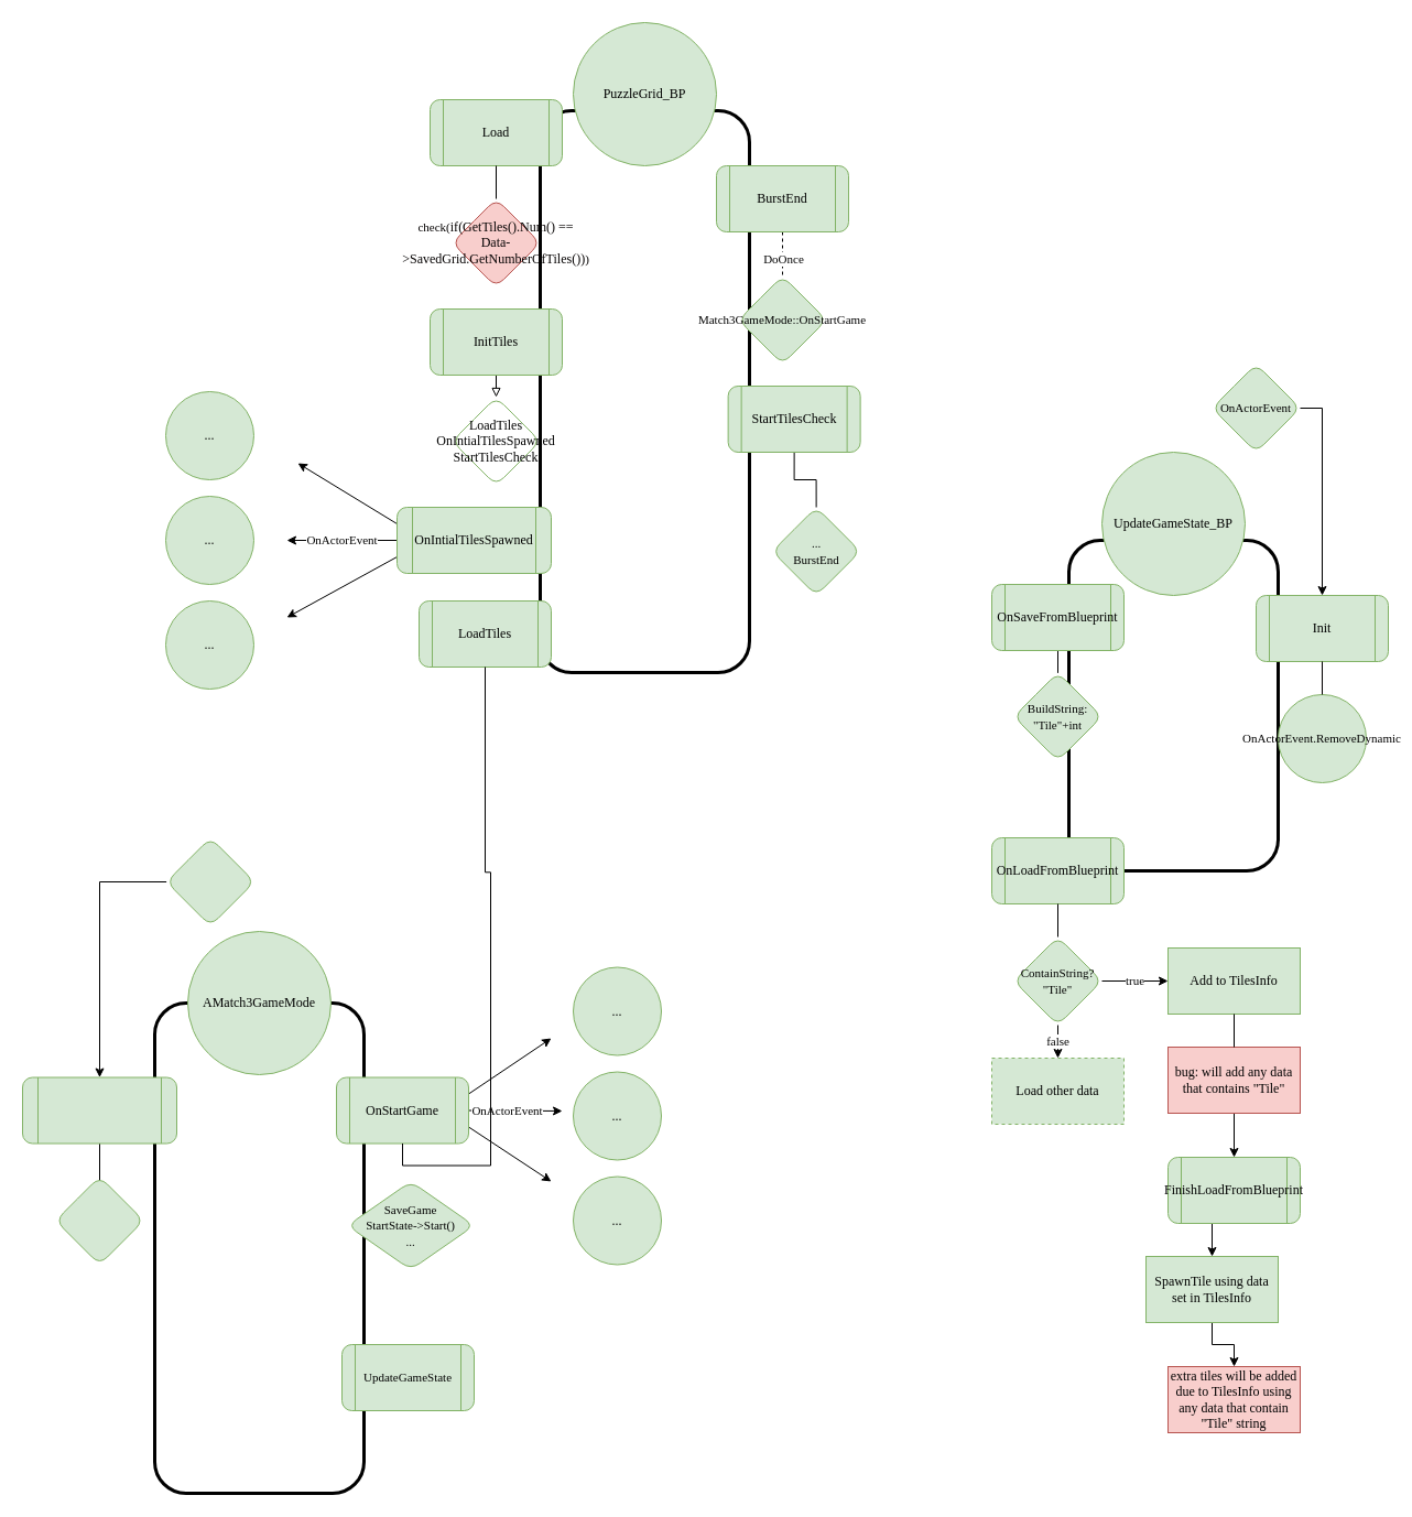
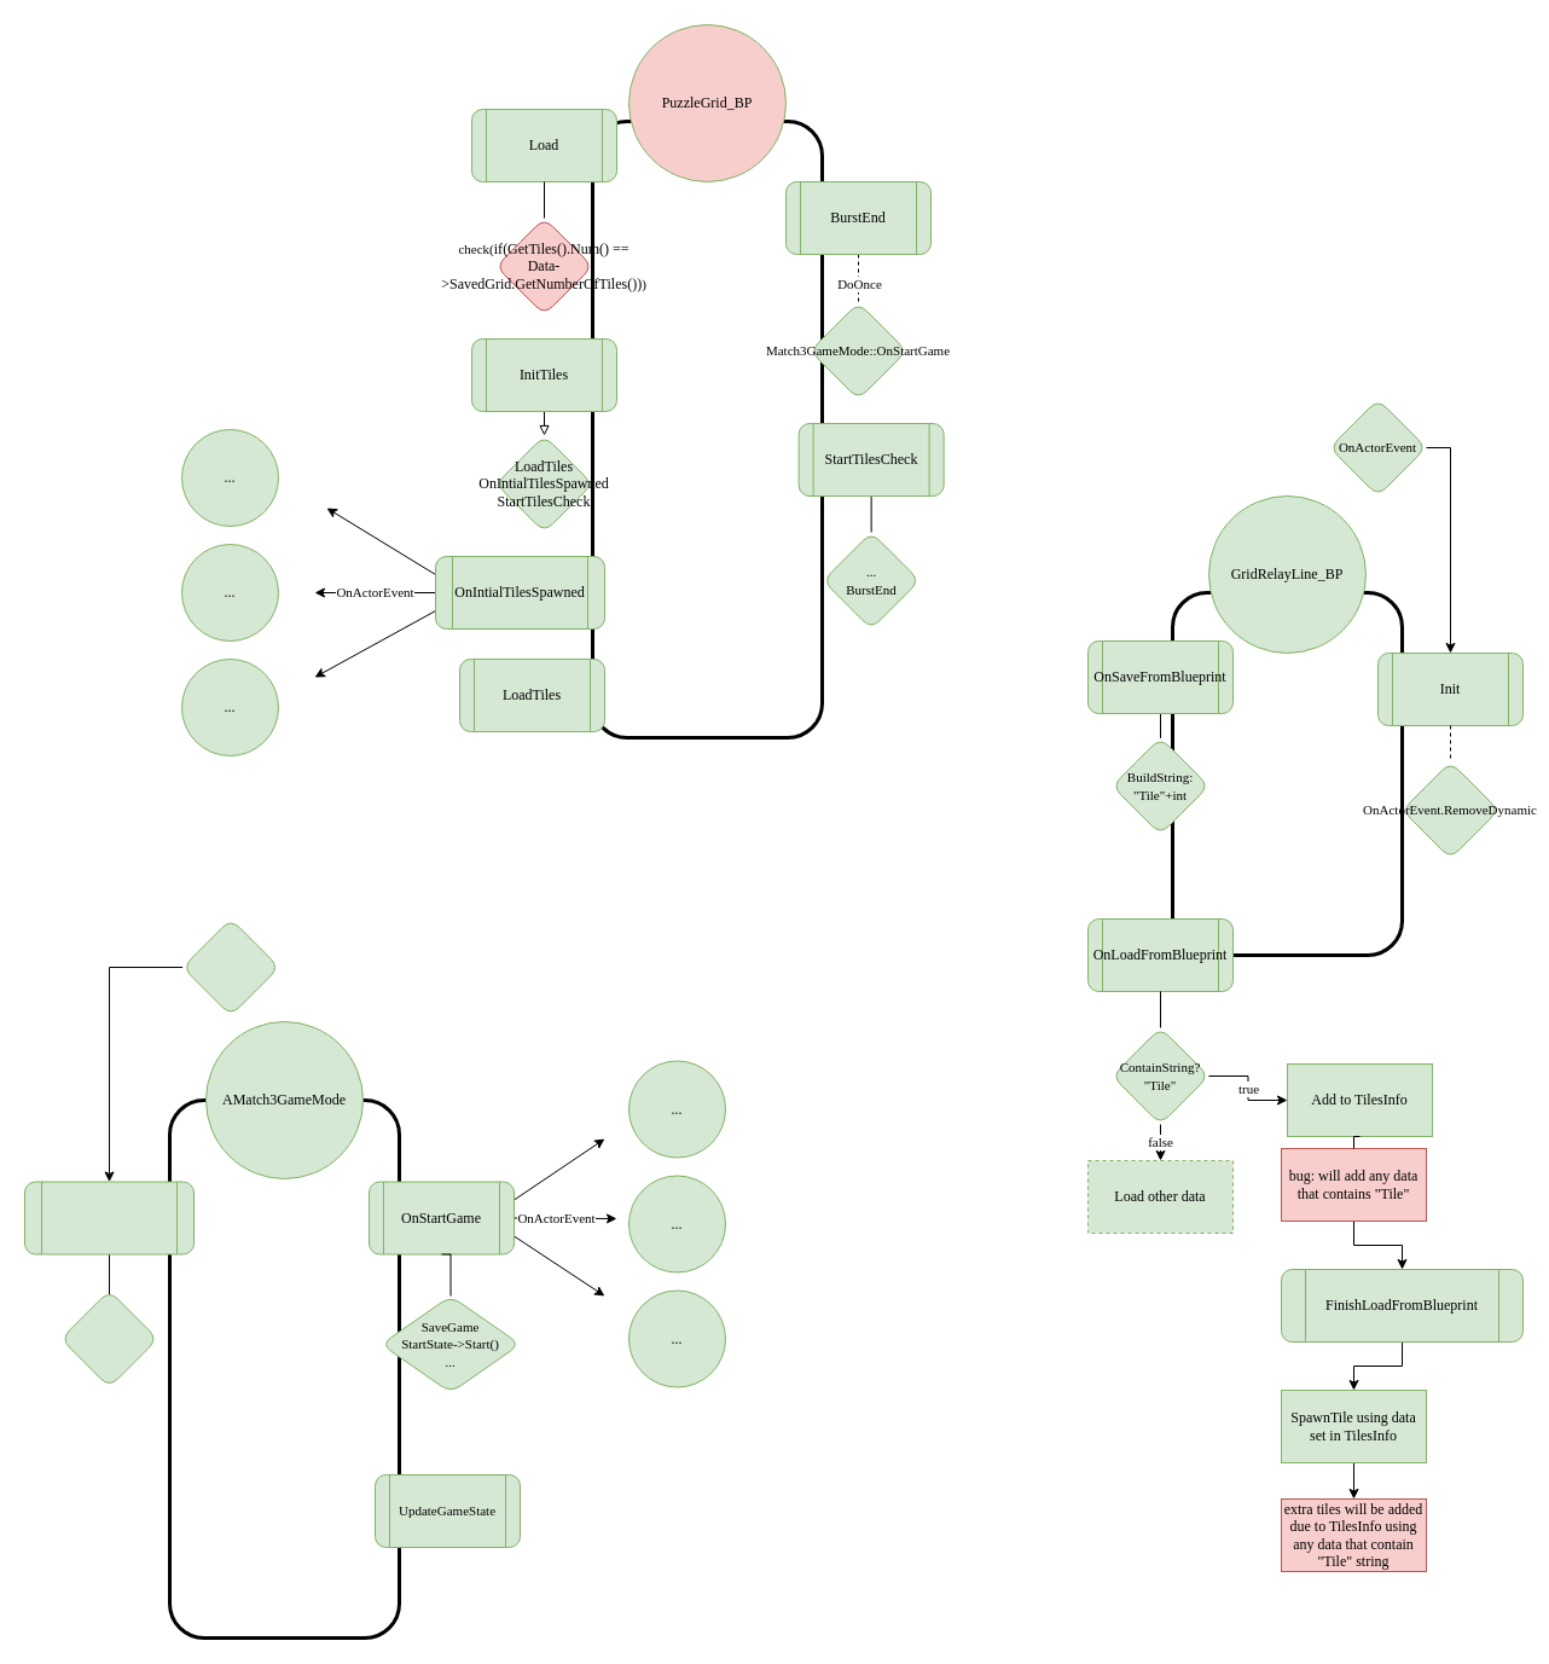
- <mxCell id="6" value="PuzzleGrid_BP" style="ellipse;whiteSpace=wrap;html=1;aspect=fixed;fillColor=#d5e8d4;strokeColor=#82b366;rounded=1;fontFamily=SF Mono;" parent="1" vertex="1"><mxGeometry x="520" y="20" width="130" height="130" as="geometry" /></mxCell>
+ <mxCell id="6" value="PuzzleGrid_BP" style="ellipse;whiteSpace=wrap;html=1;aspect=fixed;fillColor=#f8cecc;strokeColor=#82b366;rounded=1;fontFamily=SF Mono;" parent="1" vertex="1"><mxGeometry x="520" y="20" width="130" height="130" as="geometry" /></mxCell>
- <mxCell id="10" value="LoadTiles&lt;br&gt;OnIntialTilesSpawned&lt;span&gt;&lt;br&gt;StartTilesCheck&lt;br&gt;&lt;/span&gt;" style="rhombus;whiteSpace=wrap;html=1;fillColor=#ffffff;strokeColor=#82b366;rounded=1;labelBackgroundColor=none;fontFamily=SF Mono;" parent="1" vertex="1"><mxGeometry x="410" y="360" width="80" height="80" as="geometry" /></mxCell>
+ <mxCell id="10" value="LoadTiles&lt;br&gt;OnIntialTilesSpawned&lt;span&gt;&lt;br&gt;StartTilesCheck&lt;br&gt;&lt;/span&gt;" style="rhombus;whiteSpace=wrap;html=1;fillColor=#d5e8d4;strokeColor=#82b366;rounded=1;labelBackgroundColor=none;fontFamily=SF Mono;" parent="1" vertex="1"><mxGeometry x="410" y="360" width="80" height="80" as="geometry" /></mxCell>
- <mxCell id="26" value="UpdateGameState_BP" style="ellipse;whiteSpace=wrap;html=1;aspect=fixed;fillColor=#d5e8d4;strokeColor=#82b366;rounded=1;fontFamily=SF Mono;" parent="23" vertex="1"><mxGeometry x="100" y="80" width="130" height="130" as="geometry" /></mxCell>
+ <mxCell id="26" value="GridRelayLine_BP" style="ellipse;whiteSpace=wrap;html=1;aspect=fixed;fillColor=#d5e8d4;strokeColor=#82b366;rounded=1;fontFamily=SF Mono;" parent="23" vertex="1"><mxGeometry x="100" y="80" width="130" height="130" as="geometry" /></mxCell>
- <mxCell id="20" value="&lt;span style=&quot;font-size: 11px&quot;&gt;...&lt;br&gt;BurstEnd&lt;br&gt;&lt;/span&gt;" style="rhombus;whiteSpace=wrap;html=1;fillColor=#d5e8d4;strokeColor=#82b366;rounded=1;labelBackgroundColor=none;fontFamily=SF Mono;" parent="1" vertex="1"><mxGeometry x="700.63" y="460" width="80" height="80" as="geometry" /></mxCell>
+ <mxCell id="20" value="&lt;span style=&quot;font-size: 11px&quot;&gt;...&lt;br&gt;BurstEnd&lt;br&gt;&lt;/span&gt;" style="rhombus;whiteSpace=wrap;html=1;fillColor=#d5e8d4;strokeColor=#82b366;rounded=1;labelBackgroundColor=none;fontFamily=SF Mono;" parent="1" vertex="1"><mxGeometry x="680.63" y="440" width="80" height="80" as="geometry" /></mxCell>
- <mxCell id="33" style="edgeStyle=none;rounded=1;orthogonalLoop=1;jettySize=auto;html=1;exitX=0.5;exitY=1;exitDx=0;exitDy=0;endArrow=none;endFill=0;entryX=0.5;entryY=0;entryDx=0;entryDy=0;fontFamily=SF Mono;fillColor=#f8cecc;strokeColor=#050202;strokeWidth=1;" parent="23" source="25" target="27" edge="1"><mxGeometry relative="1" as="geometry"><mxPoint x="-10" y="-70" as="targetPoint" /></mxGeometry></mxCell>
+ <mxCell id="33" style="edgeStyle=none;rounded=1;orthogonalLoop=1;jettySize=auto;html=1;exitX=0.5;exitY=1;exitDx=0;exitDy=0;endArrow=none;endFill=0;entryX=0.5;entryY=0;entryDx=0;entryDy=0;fontFamily=SF Mono;fillColor=#f8cecc;strokeColor=#050202;strokeWidth=1;dashed=1;" parent="23" source="25" target="27" edge="1"><mxGeometry relative="1" as="geometry"><mxPoint x="-10" y="-70" as="targetPoint" /></mxGeometry></mxCell>
- <mxCell id="27" value="&lt;span style=&quot;font-size: 11px&quot;&gt;OnActorEvent.RemoveDynamic&lt;br&gt;&lt;/span&gt;" style="ellipse;whiteSpace=wrap;html=1;fillColor=#d5e8d4;strokeColor=#82b366;labelBackgroundColor=none;fontFamily=SF Mono;" parent="23" vertex="1"><mxGeometry x="260" y="300" width="80" height="80" as="geometry" /></mxCell>
+ <mxCell id="27" value="&lt;span style=&quot;font-size: 11px&quot;&gt;OnActorEvent.RemoveDynamic&lt;br&gt;&lt;/span&gt;" style="rhombus;whiteSpace=wrap;html=1;fillColor=#d5e8d4;strokeColor=#82b366;rounded=1;labelBackgroundColor=none;fontFamily=SF Mono;" parent="23" vertex="1"><mxGeometry x="260" y="300" width="80" height="80" as="geometry" /></mxCell>
- <mxCell id="50" style="edgeStyle=orthogonalEdgeStyle;rounded=0;orthogonalLoop=1;jettySize=auto;html=1;exitX=0.5;exitY=1;exitDx=0;exitDy=0;endArrow=none;endFill=0;fontFamily=SF Mono;" parent="39" source="48" target="21" edge="1"><mxGeometry relative="1" as="geometry"><mxPoint x="-190" y="842" as="targetPoint" /></mxGeometry></mxCell>
+ <mxCell id="50" style="edgeStyle=orthogonalEdgeStyle;rounded=0;orthogonalLoop=1;jettySize=auto;html=1;exitX=0.5;exitY=1;exitDx=0;exitDy=0;endArrow=none;endFill=0;entryX=0.5;entryY=0;entryDx=0;entryDy=0;fontFamily=SF Mono;" parent="39" source="48" target="45" edge="1"><mxGeometry relative="1" as="geometry"><mxPoint x="-190" y="842" as="targetPoint" /></mxGeometry></mxCell>
- <mxCell id="59" value="Add to TilesInfo" style="rounded=0;whiteSpace=wrap;html=1;fillColor=#d5e8d4;strokeColor=#82b366;fontFamily=SF Mono;" vertex="1" parent="1"><mxGeometry x="1060" y="860" width="120" height="60" as="geometry" /></mxCell>
+ <mxCell id="59" value="Add to TilesInfo" style="rounded=0;whiteSpace=wrap;html=1;fillColor=#d5e8d4;strokeColor=#82b366;fontFamily=SF Mono;" vertex="1" parent="1"><mxGeometry x="1065" y="880" width="120" height="60" as="geometry" /></mxCell>
- <mxCell id="61" value="FinishLoadFromBlueprint" style="shape=process;whiteSpace=wrap;html=1;backgroundOutline=1;fillColor=#d5e8d4;strokeColor=#82b366;rounded=1;fontFamily=SF Mono;" vertex="1" parent="1"><mxGeometry x="1060" y="1050" width="120" height="60" as="geometry" /></mxCell>
+ <mxCell id="61" value="FinishLoadFromBlueprint" style="shape=process;whiteSpace=wrap;html=1;backgroundOutline=1;fillColor=#d5e8d4;strokeColor=#82b366;rounded=1;fontFamily=SF Mono;" vertex="1" parent="1"><mxGeometry x="1060" y="1050" width="200" height="60" as="geometry" /></mxCell>
- <mxCell id="63" value="SpawnTile using data set in TilesInfo" style="rounded=0;whiteSpace=wrap;html=1;fillColor=#d5e8d4;strokeColor=#82b366;fontFamily=SF Mono;" vertex="1" parent="1"><mxGeometry x="1040" y="1140" width="120" height="60" as="geometry" /></mxCell>
+ <mxCell id="63" value="SpawnTile using data set in TilesInfo" style="rounded=0;whiteSpace=wrap;html=1;fillColor=#d5e8d4;strokeColor=#82b366;fontFamily=SF Mono;" vertex="1" parent="1"><mxGeometry x="1060" y="1150" width="120" height="60" as="geometry" /></mxCell>
